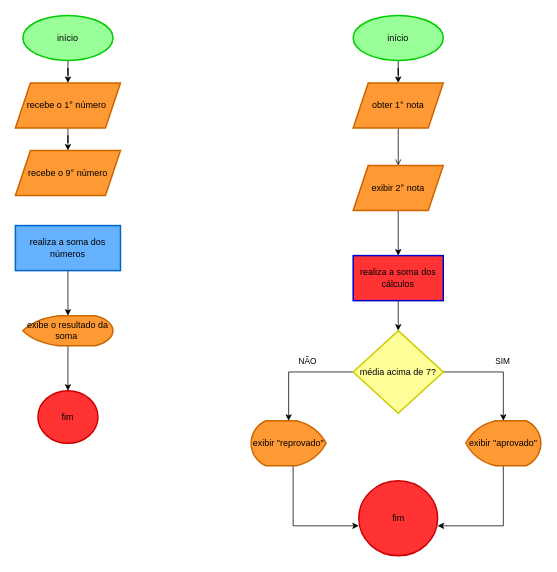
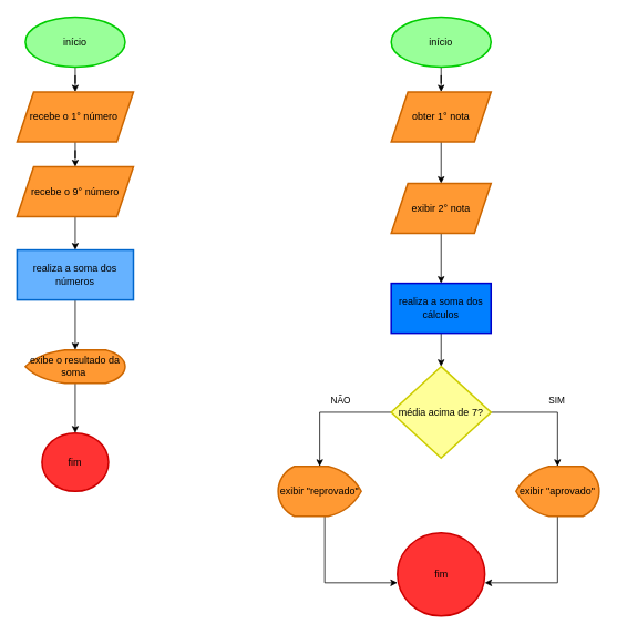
- <mxCell id="15" value="" style="edgeStyle=orthogonalEdgeStyle;rounded=0;orthogonalLoop=1;jettySize=auto;html=1;endArrow=open;" edge="1" parent="1" source="16" target="18"><mxGeometry relative="1" as="geometry" /></mxCell>
+ <mxCell id="15" value="" style="edgeStyle=orthogonalEdgeStyle;rounded=0;orthogonalLoop=1;jettySize=auto;html=1;" edge="1" parent="1" source="16" target="18"><mxGeometry relative="1" as="geometry" /></mxCell>
+ <mxCell id="6" value="" style="edgeStyle=orthogonalEdgeStyle;rounded=0;orthogonalLoop=1;jettySize=auto;html=1;" edge="1" parent="1" source="7" target="9"><mxGeometry relative="1" as="geometry" /></mxCell>
- <mxCell id="20" value="realiza a soma dos cálculos" style="whiteSpace=wrap;html=1;fillColor=#ff3333;strokeColor=#0000CC;strokeWidth=2;" vertex="1" parent="1"><mxGeometry x="470" y="340" width="120" height="60" as="geometry" /></mxCell>
+ <mxCell id="20" value="realiza a soma dos cálculos" style="whiteSpace=wrap;html=1;fillColor=#007FFF;strokeColor=#0000CC;strokeWidth=2;" vertex="1" parent="1"><mxGeometry x="470" y="340" width="120" height="60" as="geometry" /></mxCell>
